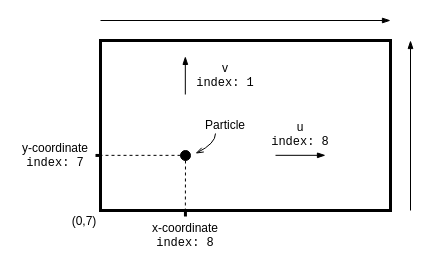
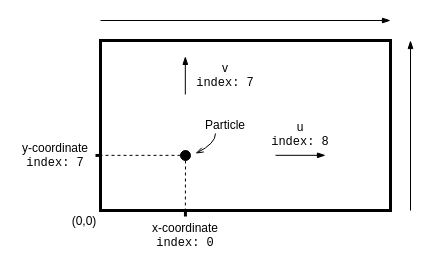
- <mxCell id="6" value="v&lt;div&gt;&lt;font face=&quot;Courier New&quot;&gt;index: 1&lt;/font&gt;&lt;/div&gt;" style="text;html=1;align=center;verticalAlign=middle;whiteSpace=wrap;rounded=0;" parent="1" vertex="1"><mxGeometry x="190" y="59.94" width="70" height="30" as="geometry" /></mxCell>
+ <mxCell id="6" value="v&lt;div&gt;&lt;font face=&quot;Courier New&quot;&gt;index: 7&lt;/font&gt;&lt;/div&gt;" style="text;html=1;align=center;verticalAlign=middle;whiteSpace=wrap;rounded=0;" parent="1" vertex="1"><mxGeometry x="190" y="59.94" width="70" height="30" as="geometry" /></mxCell>
- <mxCell id="18" value="(0,7)" style="text;html=1;align=center;verticalAlign=middle;whiteSpace=wrap;rounded=0;" vertex="1" parent="1"><mxGeometry x="64" y="206" width="40" height="30" as="geometry" /></mxCell>
+ <mxCell id="18" value="(0,0)" style="text;html=1;align=center;verticalAlign=middle;whiteSpace=wrap;rounded=0;" vertex="1" parent="1"><mxGeometry x="64" y="206" width="40" height="30" as="geometry" /></mxCell>
- <mxCell id="9" value="x-coordinate&lt;div&gt;&lt;font face=&quot;Courier New&quot;&gt;index: 8&lt;/font&gt;&lt;/div&gt;" style="text;html=1;align=center;verticalAlign=middle;whiteSpace=wrap;rounded=0;" parent="1" vertex="1"><mxGeometry x="150" y="220" width="70" height="30" as="geometry" /></mxCell>
+ <mxCell id="9" value="x-coordinate&lt;div&gt;&lt;font face=&quot;Courier New&quot;&gt;index: 0&lt;/font&gt;&lt;/div&gt;" style="text;html=1;align=center;verticalAlign=middle;whiteSpace=wrap;rounded=0;" parent="1" vertex="1"><mxGeometry x="150" y="220" width="70" height="30" as="geometry" /></mxCell>
